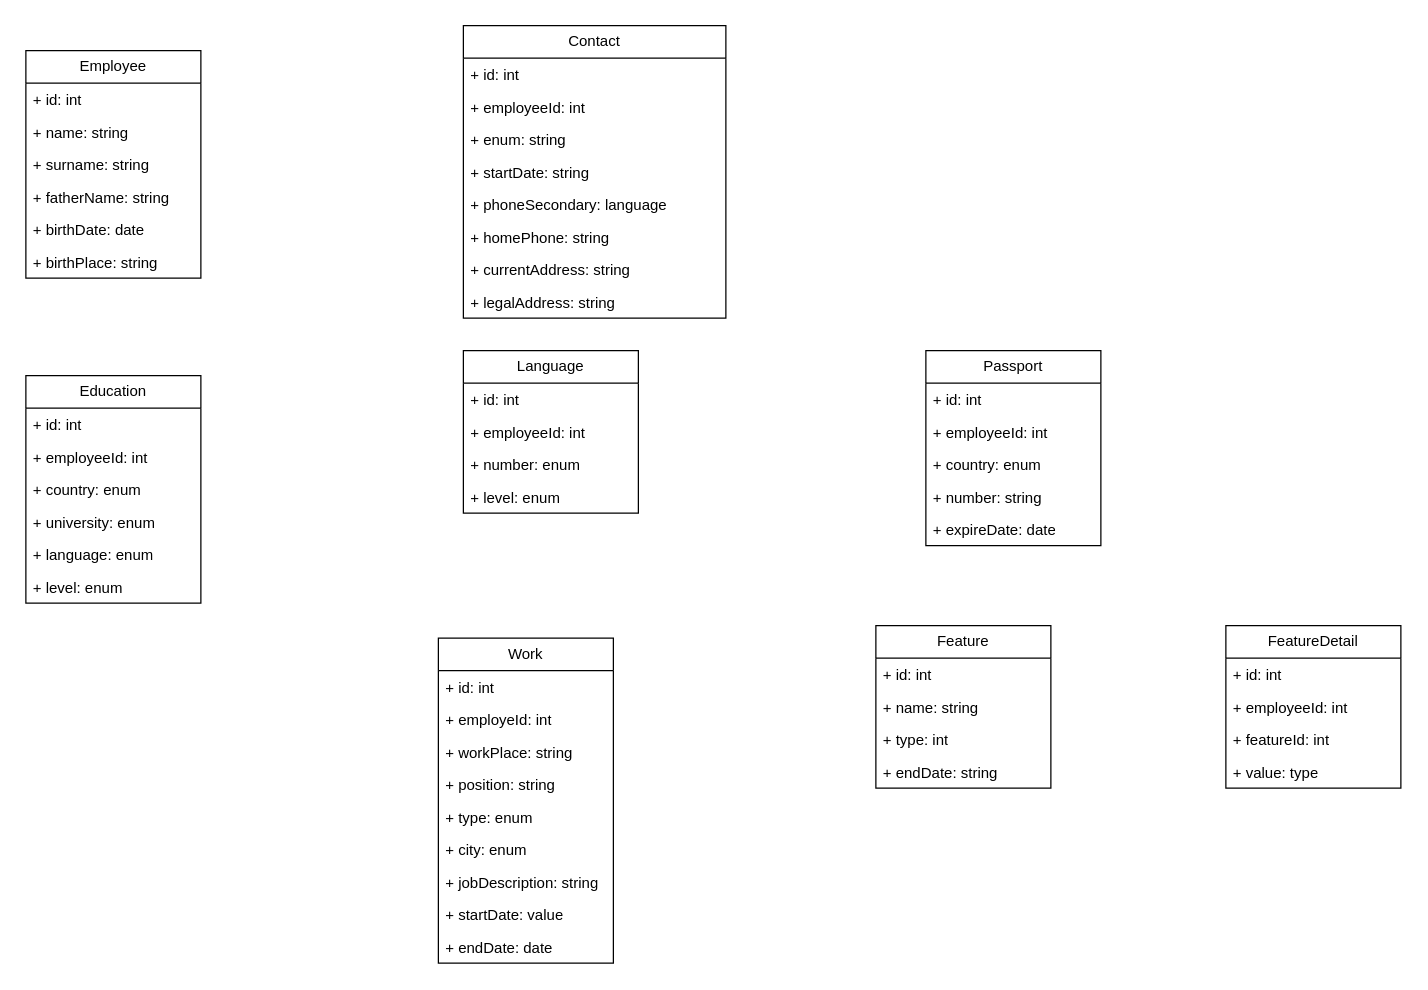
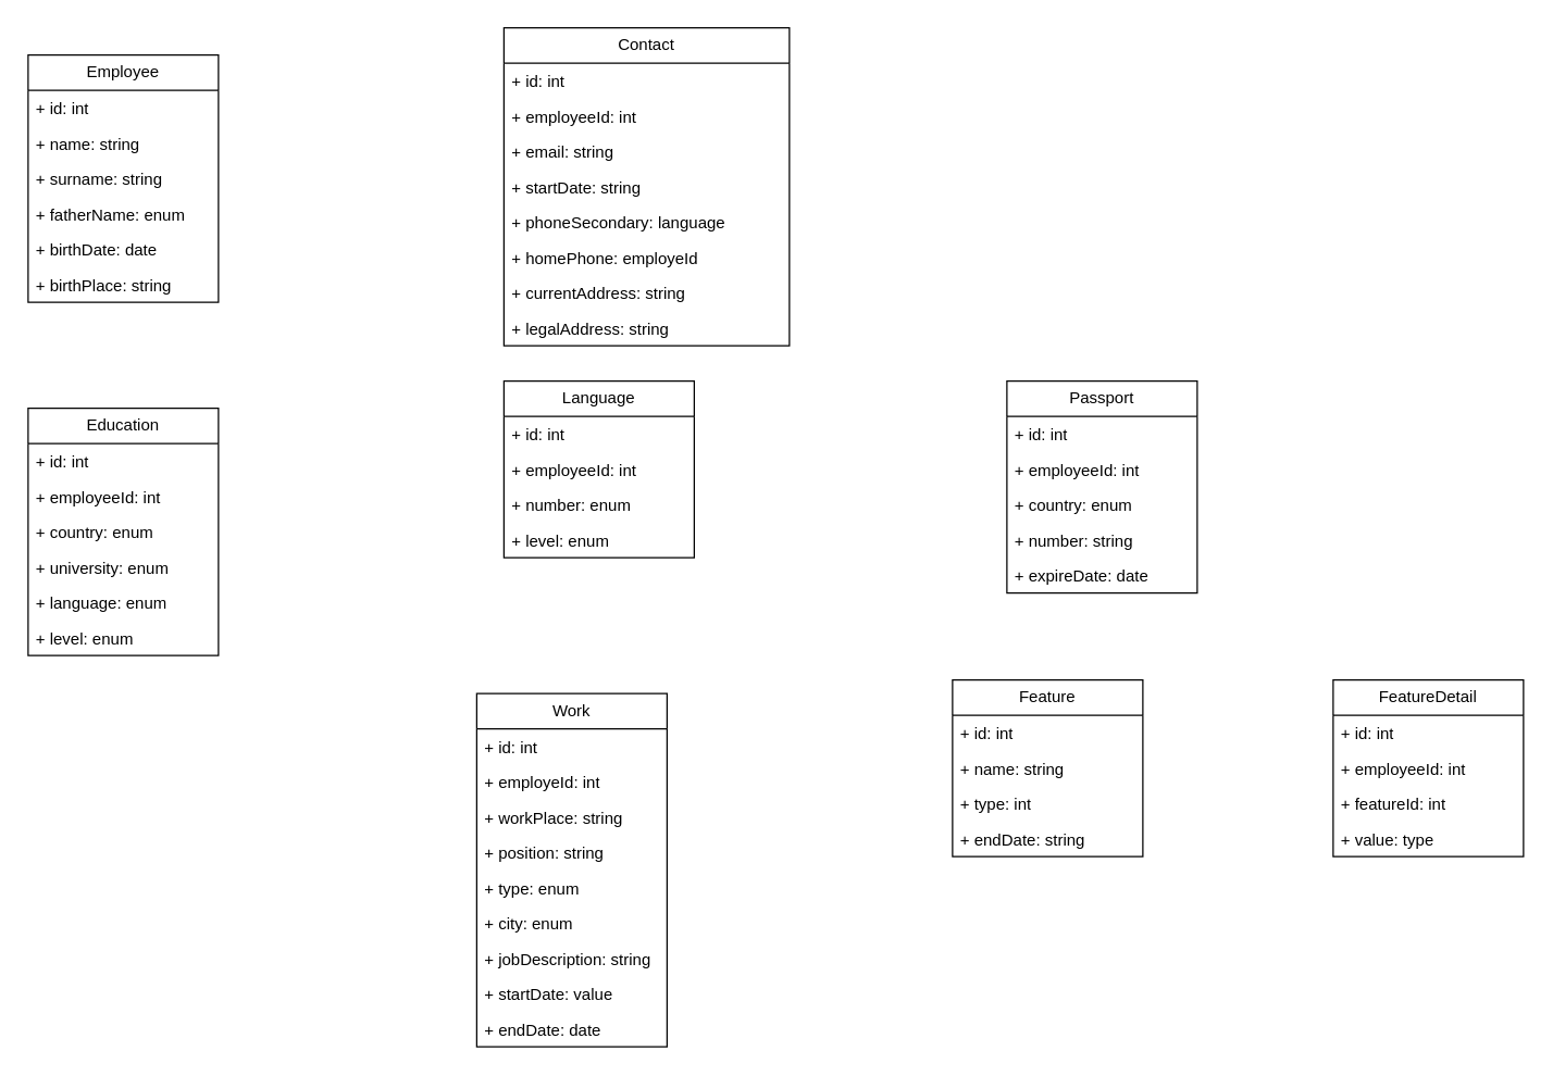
- <mxCell id="12" value="+ enum: string" style="text;strokeColor=none;fillColor=none;align=left;verticalAlign=top;spacingLeft=4;spacingRight=4;overflow=hidden;rotatable=0;points=[[0,0.5],[1,0.5]];portConstraint=eastwest;whiteSpace=wrap;html=1;" vertex="1" parent="9"><mxGeometry y="78" width="210" height="26" as="geometry" /></mxCell>
+ <mxCell id="12" value="+ email: string" style="text;strokeColor=none;fillColor=none;align=left;verticalAlign=top;spacingLeft=4;spacingRight=4;overflow=hidden;rotatable=0;points=[[0,0.5],[1,0.5]];portConstraint=eastwest;whiteSpace=wrap;html=1;" vertex="1" parent="9"><mxGeometry y="78" width="210" height="26" as="geometry" /></mxCell>
- <mxCell id="6" value="+ fatherName: string" style="text;strokeColor=none;fillColor=none;align=left;verticalAlign=top;spacingLeft=4;spacingRight=4;overflow=hidden;rotatable=0;points=[[0,0.5],[1,0.5]];portConstraint=eastwest;whiteSpace=wrap;html=1;" vertex="1" parent="2"><mxGeometry y="104" width="140" height="26" as="geometry" /></mxCell>
+ <mxCell id="6" value="+ fatherName: enum" style="text;strokeColor=none;fillColor=none;align=left;verticalAlign=top;spacingLeft=4;spacingRight=4;overflow=hidden;rotatable=0;points=[[0,0.5],[1,0.5]];portConstraint=eastwest;whiteSpace=wrap;html=1;" vertex="1" parent="2"><mxGeometry y="104" width="140" height="26" as="geometry" /></mxCell>
- <mxCell id="15" value="+ homePhone: string" style="text;strokeColor=none;fillColor=none;align=left;verticalAlign=top;spacingLeft=4;spacingRight=4;overflow=hidden;rotatable=0;points=[[0,0.5],[1,0.5]];portConstraint=eastwest;whiteSpace=wrap;html=1;" vertex="1" parent="9"><mxGeometry y="156" width="210" height="26" as="geometry" /></mxCell>
+ <mxCell id="15" value="+ homePhone: employeId" style="text;strokeColor=none;fillColor=none;align=left;verticalAlign=top;spacingLeft=4;spacingRight=4;overflow=hidden;rotatable=0;points=[[0,0.5],[1,0.5]];portConstraint=eastwest;whiteSpace=wrap;html=1;" vertex="1" parent="9"><mxGeometry y="156" width="210" height="26" as="geometry" /></mxCell>
